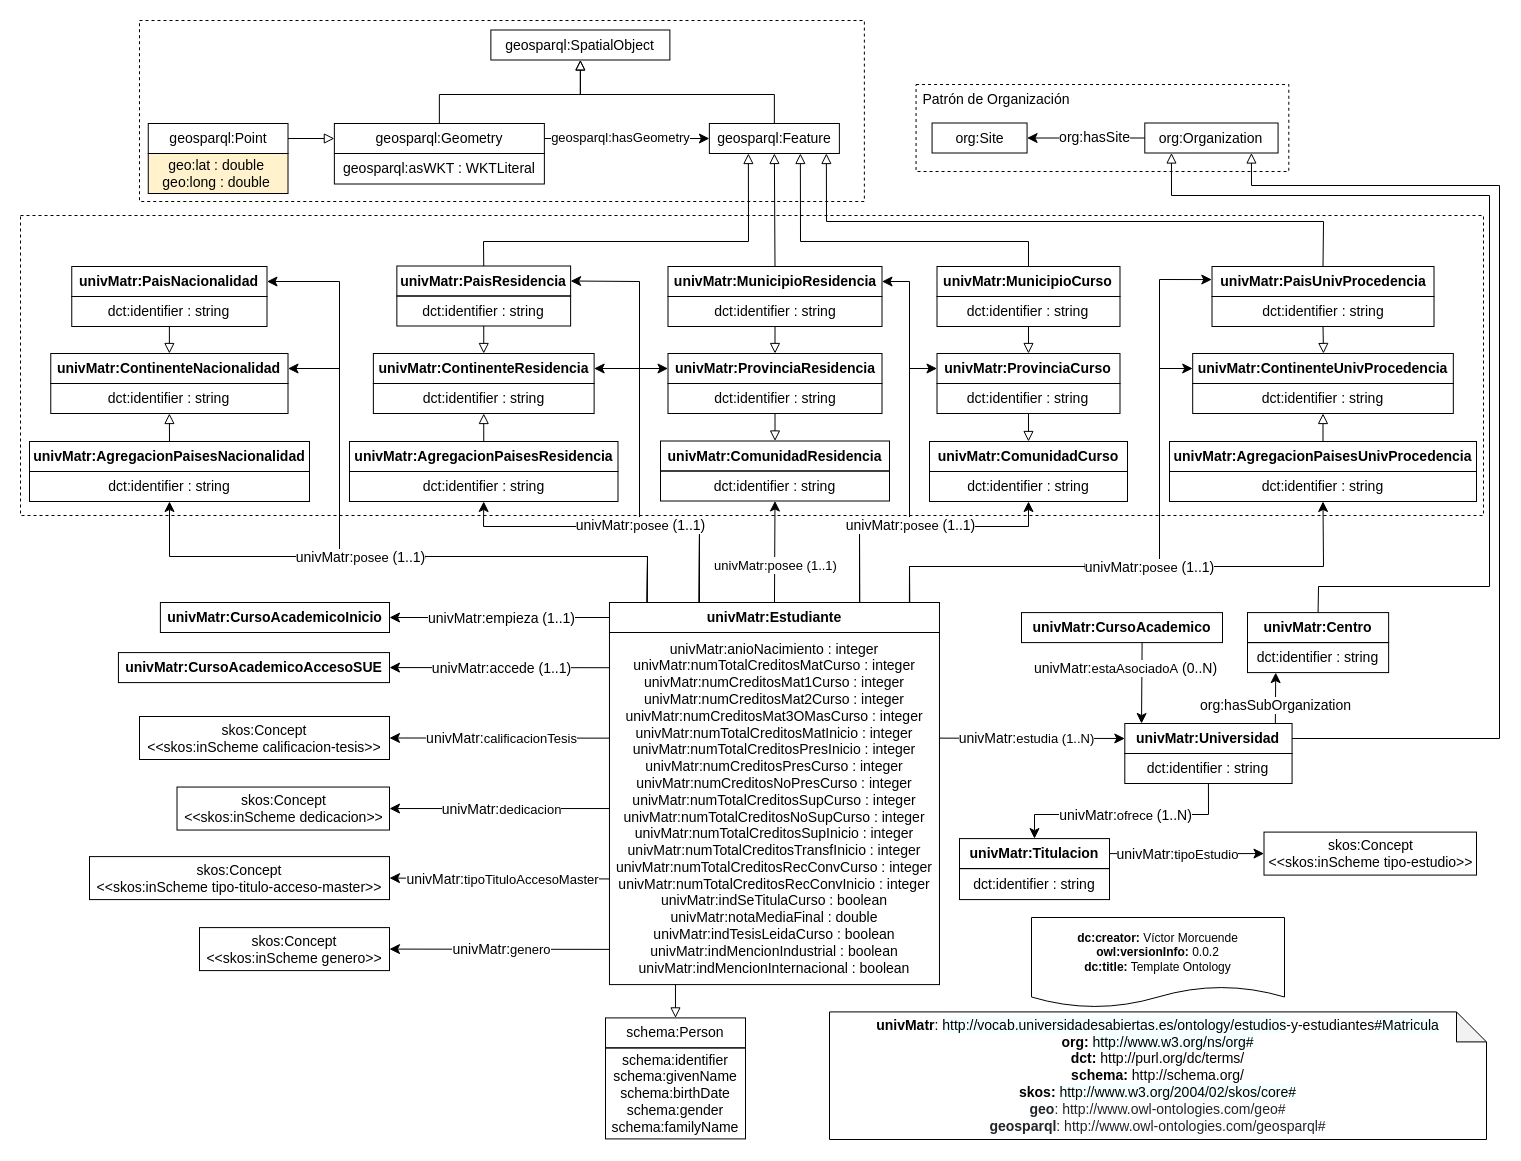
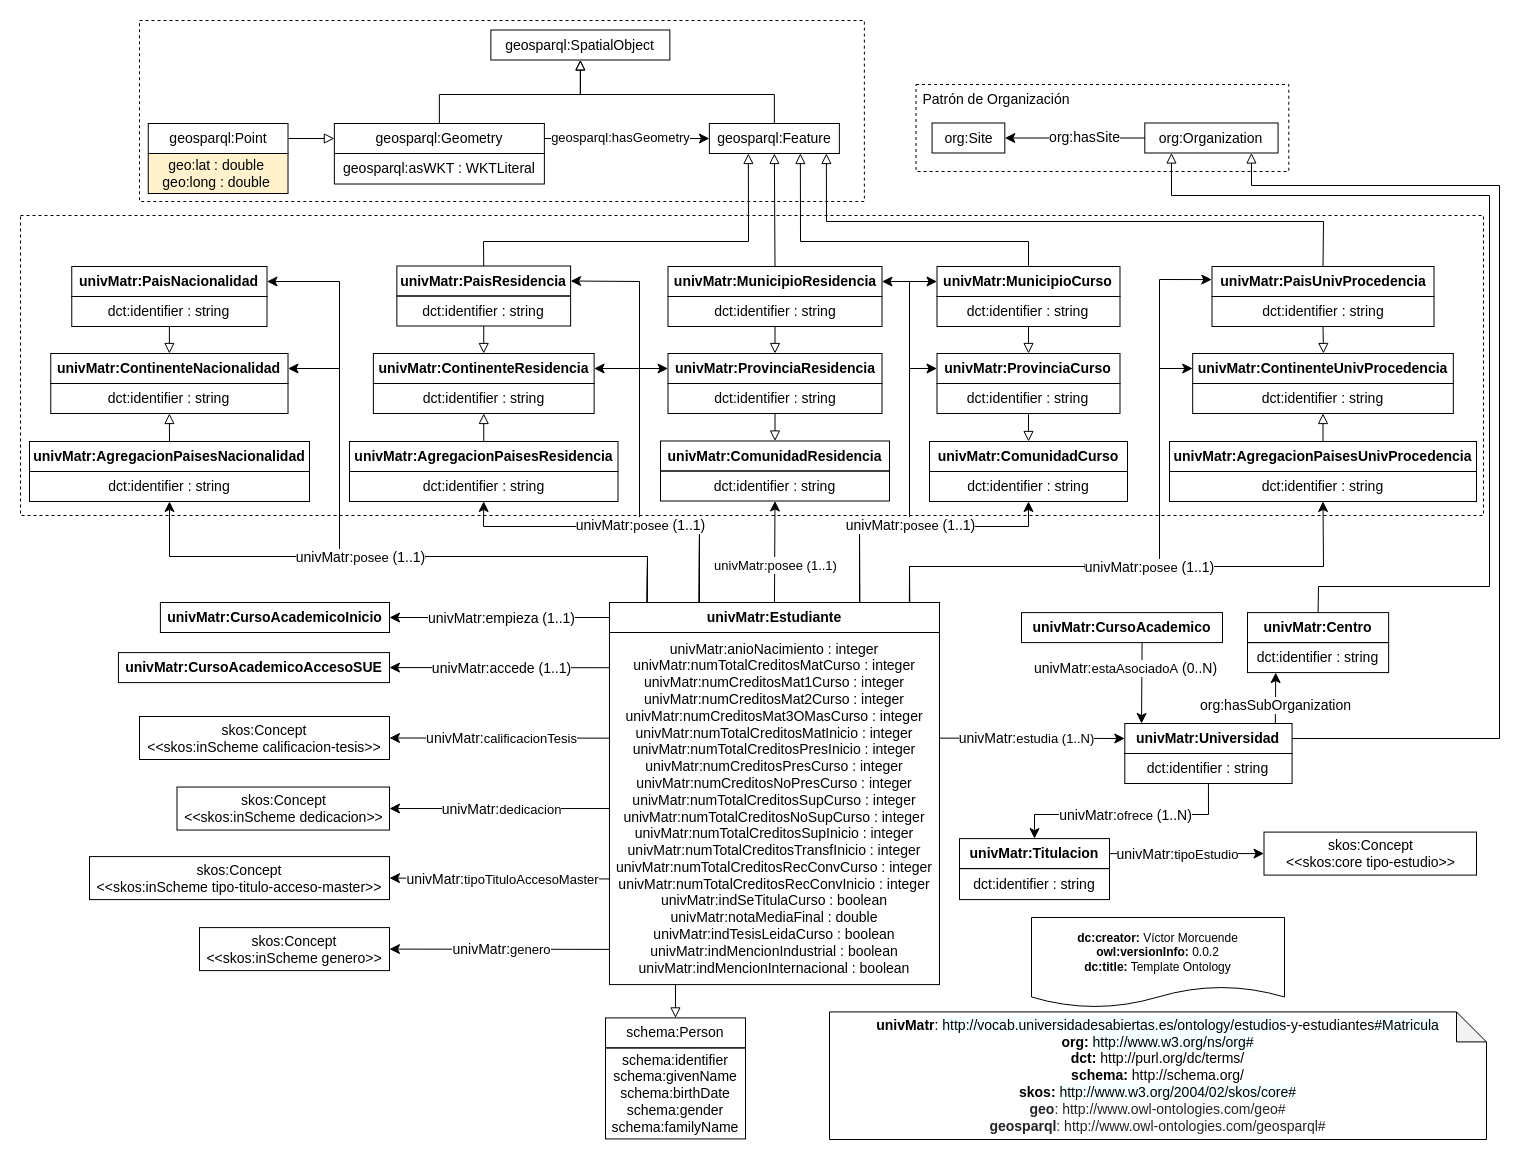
- <mxCell id="97" value="org:Site" style="rounded=0;whiteSpace=wrap;html=1;snapToPoint=1;points=[[0.1,0],[0.2,0],[0.3,0],[0.4,0],[0.5,0],[0.6,0],[0.7,0],[0.8,0],[0.9,0],[0,0.1],[0,0.3],[0,0.5],[0,0.7],[0,0.9],[0.1,1],[0.2,1],[0.3,1],[0.4,1],[0.5,1],[0.6,1],[0.7,1],[0.8,1],[0.9,1],[1,0.1],[1,0.3],[1,0.5],[1,0.7],[1,0.9]];fontFamily=Helvetica;fontSize=14;fillColor=none;" parent="1" vertex="1"><mxGeometry x="931.56" y="122.5" width="95" height="30" as="geometry" /></mxCell>
+ <mxCell id="97" value="org:Site" style="rounded=0;whiteSpace=wrap;html=1;snapToPoint=1;points=[[0.1,0],[0.2,0],[0.3,0],[0.4,0],[0.5,0],[0.6,0],[0.7,0],[0.8,0],[0.9,0],[0,0.1],[0,0.3],[0,0.5],[0,0.7],[0,0.9],[0.1,1],[0.2,1],[0.3,1],[0.4,1],[0.5,1],[0.6,1],[0.7,1],[0.8,1],[0.9,1],[1,0.1],[1,0.3],[1,0.5],[1,0.7],[1,0.9]];fontFamily=Helvetica;fontSize=14;fillColor=none;" parent="1" vertex="1"><mxGeometry x="931.56" y="122.5" width="72.75" height="30" as="geometry" /></mxCell>
+ <mxCell id="129" value="" style="endArrow=classic;html=1;endSize=8;arcSize=0;rounded=0;fontFamily=Helvetica;fontSize=14;exitX=0.758;exitY=0.003;exitDx=0;exitDy=0;entryX=0;entryY=0.5;entryDx=0;entryDy=0;exitPerimeter=0;" parent="1" source="80" target="38" edge="1"><mxGeometry width="50" height="50" relative="1" as="geometry"><mxPoint x="849.97" y="612" as="sourcePoint" /><mxPoint x="946.5" y="353" as="targetPoint" /><Array as="points"><mxPoint x="859" y="526" /><mxPoint x="909" y="526" /><mxPoint x="909" y="281" /></Array></mxGeometry></mxCell>
+ <mxCell id="130" value="univMatr:&lt;span style=&quot;font-size: 13px&quot;&gt;posee&lt;/span&gt;&amp;nbsp;(1..1)&lt;span style=&quot;background-color: rgb(248 , 249 , 250)&quot;&gt;&lt;br&gt;&lt;/span&gt;" style="text;html=1;align=center;verticalAlign=middle;resizable=0;points=[];labelBackgroundColor=#ffffff;fontFamily=Helvetica;fontSize=14;fillColor=none;" parent="129" vertex="1" connectable="0"><mxGeometry x="-0.127" relative="1" as="geometry"><mxPoint y="46" as="offset" /></mxGeometry></mxCell>
- <mxCell id="63" value="skos:Concept&lt;br&gt;&amp;lt;&amp;lt;skos:inScheme tipo-estudio&amp;gt;&amp;gt;" style="rounded=0;whiteSpace=wrap;html=1;snapToPoint=1;points=[[0.1,0],[0.2,0],[0.3,0],[0.4,0],[0.5,0],[0.6,0],[0.7,0],[0.8,0],[0.9,0],[0,0.1],[0,0.3],[0,0.5],[0,0.7],[0,0.9],[0.1,1],[0.2,1],[0.3,1],[0.4,1],[0.5,1],[0.6,1],[0.7,1],[0.8,1],[0.9,1],[1,0.1],[1,0.3],[1,0.5],[1,0.7],[1,0.9]];fontFamily=Helvetica;fontSize=14;fillColor=none;" parent="1" vertex="1"><mxGeometry x="1263.5" y="831.59" width="212.5" height="43" as="geometry" /></mxCell>
+ <mxCell id="63" value="skos:Concept&lt;br&gt;&amp;lt;&amp;lt;skos:core tipo-estudio&amp;gt;&amp;gt;" style="rounded=0;whiteSpace=wrap;html=1;snapToPoint=1;points=[[0.1,0],[0.2,0],[0.3,0],[0.4,0],[0.5,0],[0.6,0],[0.7,0],[0.8,0],[0.9,0],[0,0.1],[0,0.3],[0,0.5],[0,0.7],[0,0.9],[0.1,1],[0.2,1],[0.3,1],[0.4,1],[0.5,1],[0.6,1],[0.7,1],[0.8,1],[0.9,1],[1,0.1],[1,0.3],[1,0.5],[1,0.7],[1,0.9]];fontFamily=Helvetica;fontSize=14;fillColor=none;" parent="1" vertex="1"><mxGeometry x="1263.5" y="831.59" width="212.5" height="43" as="geometry" /></mxCell>
